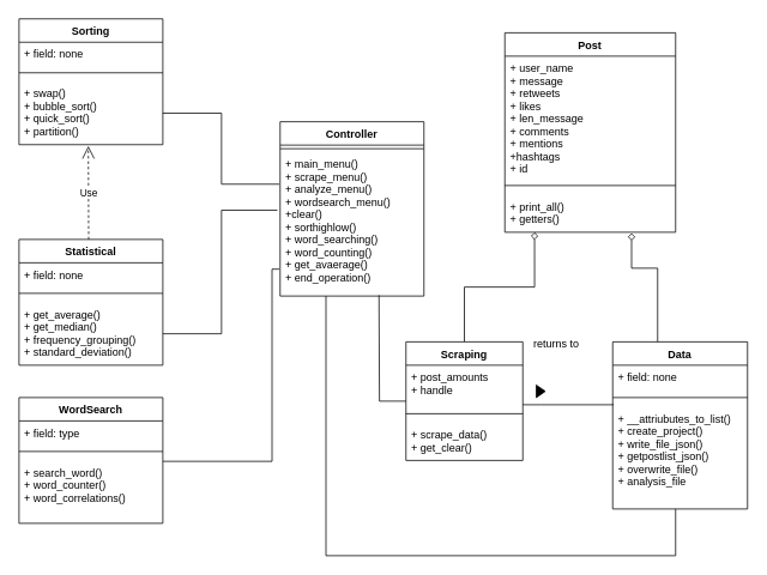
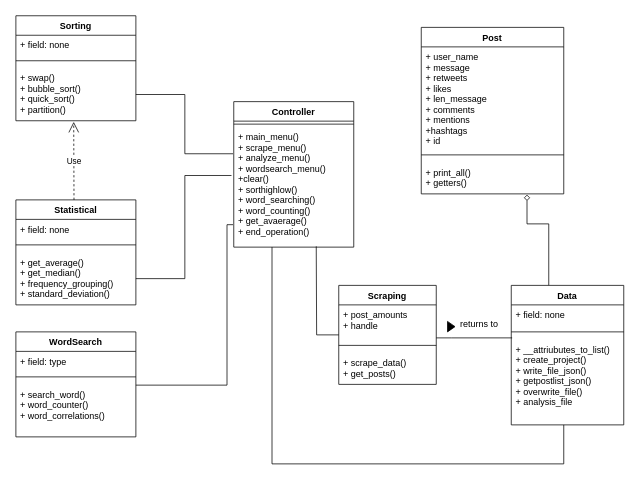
- <mxCell id="32" style="edgeStyle=orthogonalEdgeStyle;rounded=0;orthogonalLoop=1;jettySize=auto;html=1;entryX=0.174;entryY=1;entryDx=0;entryDy=0;entryPerimeter=0;startArrow=none;startFill=0;endArrow=diamond;endFill=0;" edge="1" parent="1" source="33" target="8"><mxGeometry relative="1" as="geometry" /></mxCell>
- <mxCell id="39" value="returns to" style="text;html=1;strokeColor=none;fillColor=none;align=center;verticalAlign=middle;whiteSpace=wrap;rounded=0;" vertex="1" parent="1"><mxGeometry x="591" y="372" width="55" height="20" as="geometry" /></mxCell>
+ <mxCell id="39" value="returns to" style="text;html=1;strokeColor=none;fillColor=none;align=center;verticalAlign=middle;whiteSpace=wrap;rounded=0;" vertex="1" parent="1"><mxGeometry x="611" y="422" width="55" height="20" as="geometry" /></mxCell>
- <mxCell id="36" value="+ scrape_data()&#10;+ get_clear()&#10;" style="text;strokeColor=none;fillColor=none;align=left;verticalAlign=top;spacingLeft=4;spacingRight=4;overflow=hidden;rotatable=0;points=[[0,0.5],[1,0.5]];portConstraint=eastwest;" parent="33" vertex="1"><mxGeometry y="90" width="130" height="42" as="geometry" /></mxCell>
+ <mxCell id="36" value="+ scrape_data()&#10;+ get_posts()&#10;" style="text;strokeColor=none;fillColor=none;align=left;verticalAlign=top;spacingLeft=4;spacingRight=4;overflow=hidden;rotatable=0;points=[[0,0.5],[1,0.5]];portConstraint=eastwest;" parent="33" vertex="1"><mxGeometry y="90" width="130" height="42" as="geometry" /></mxCell>
